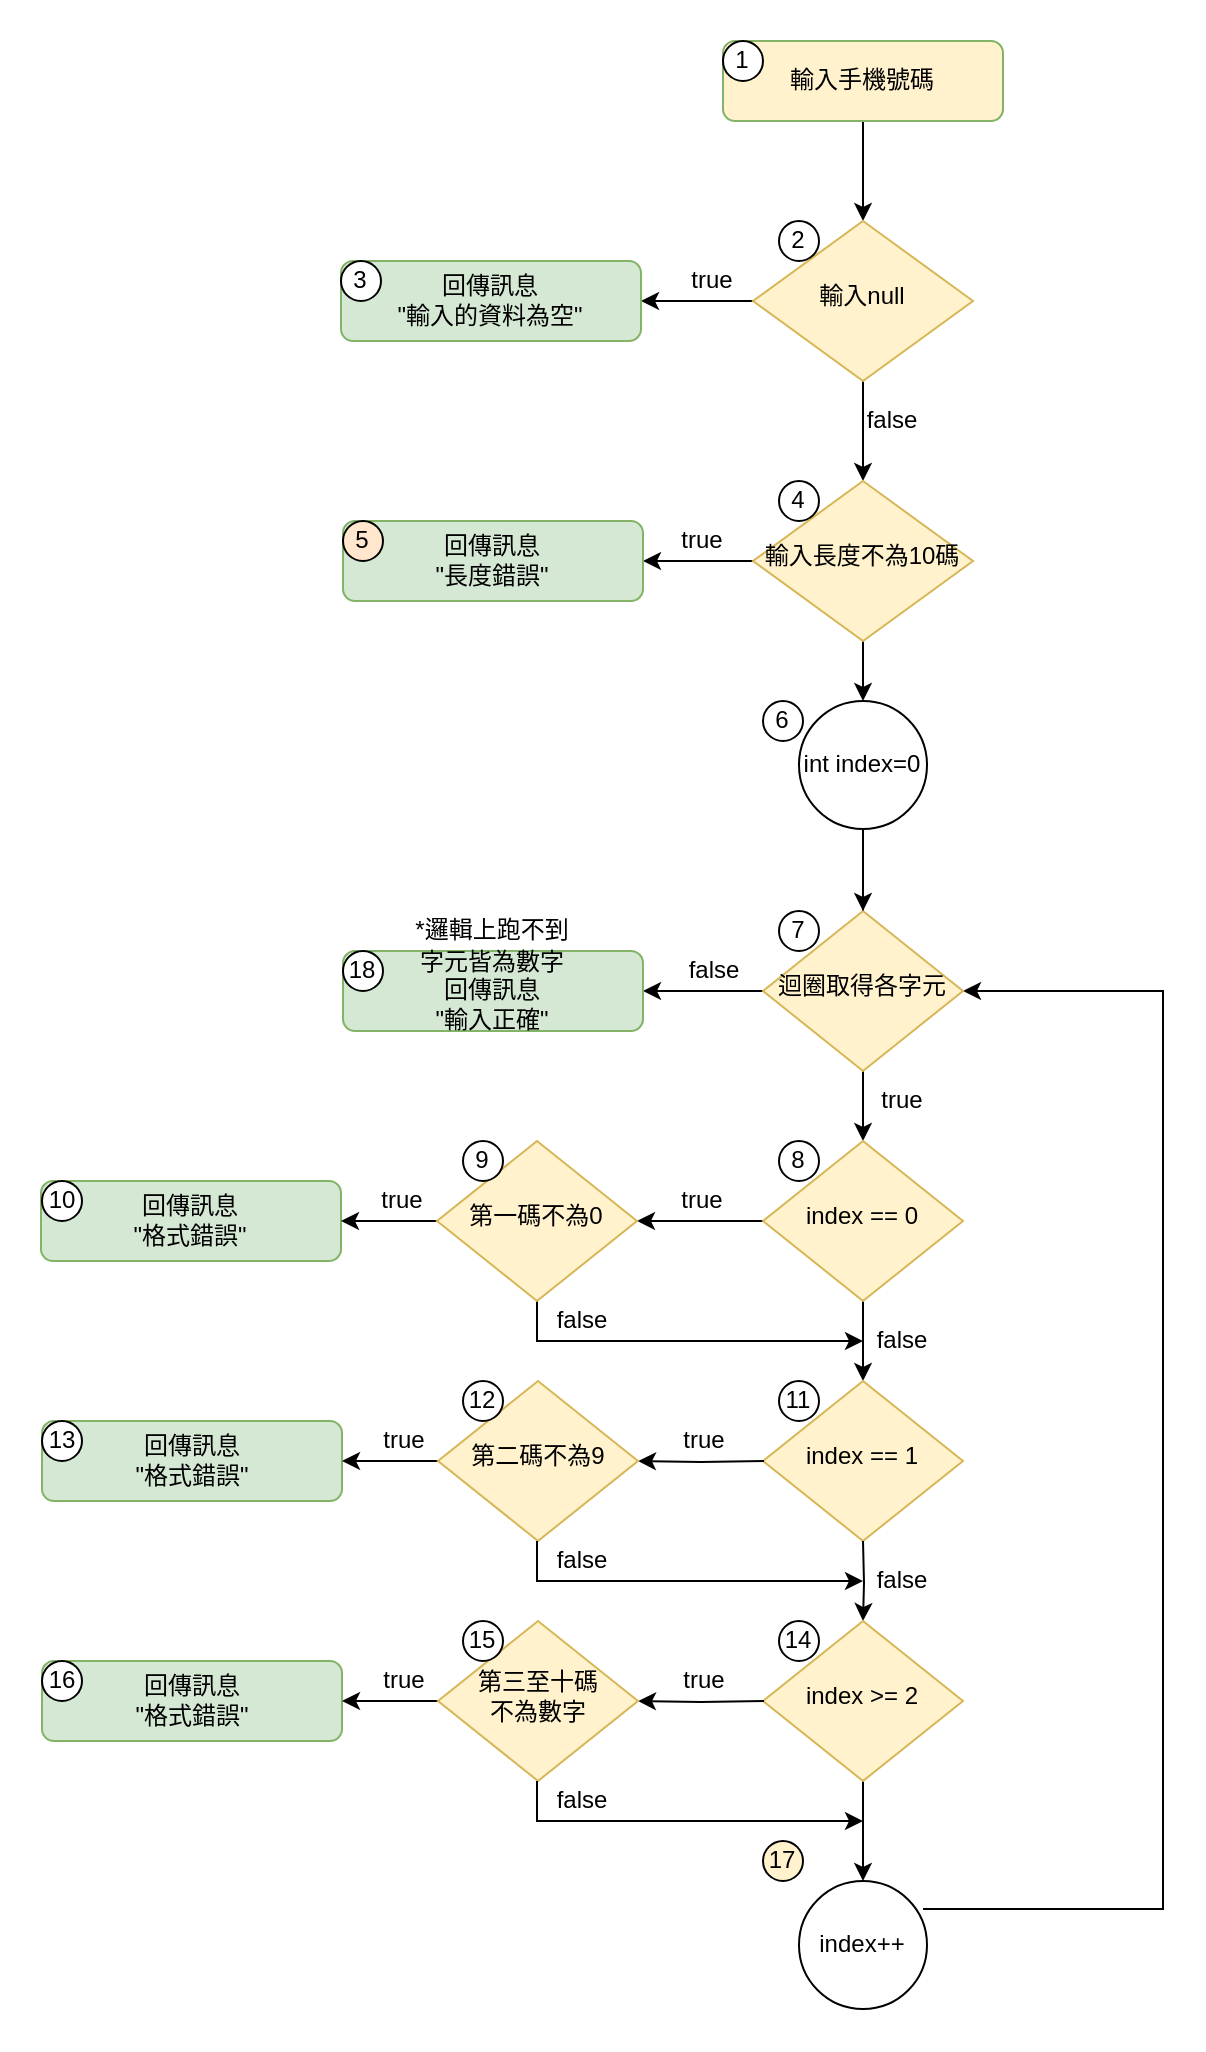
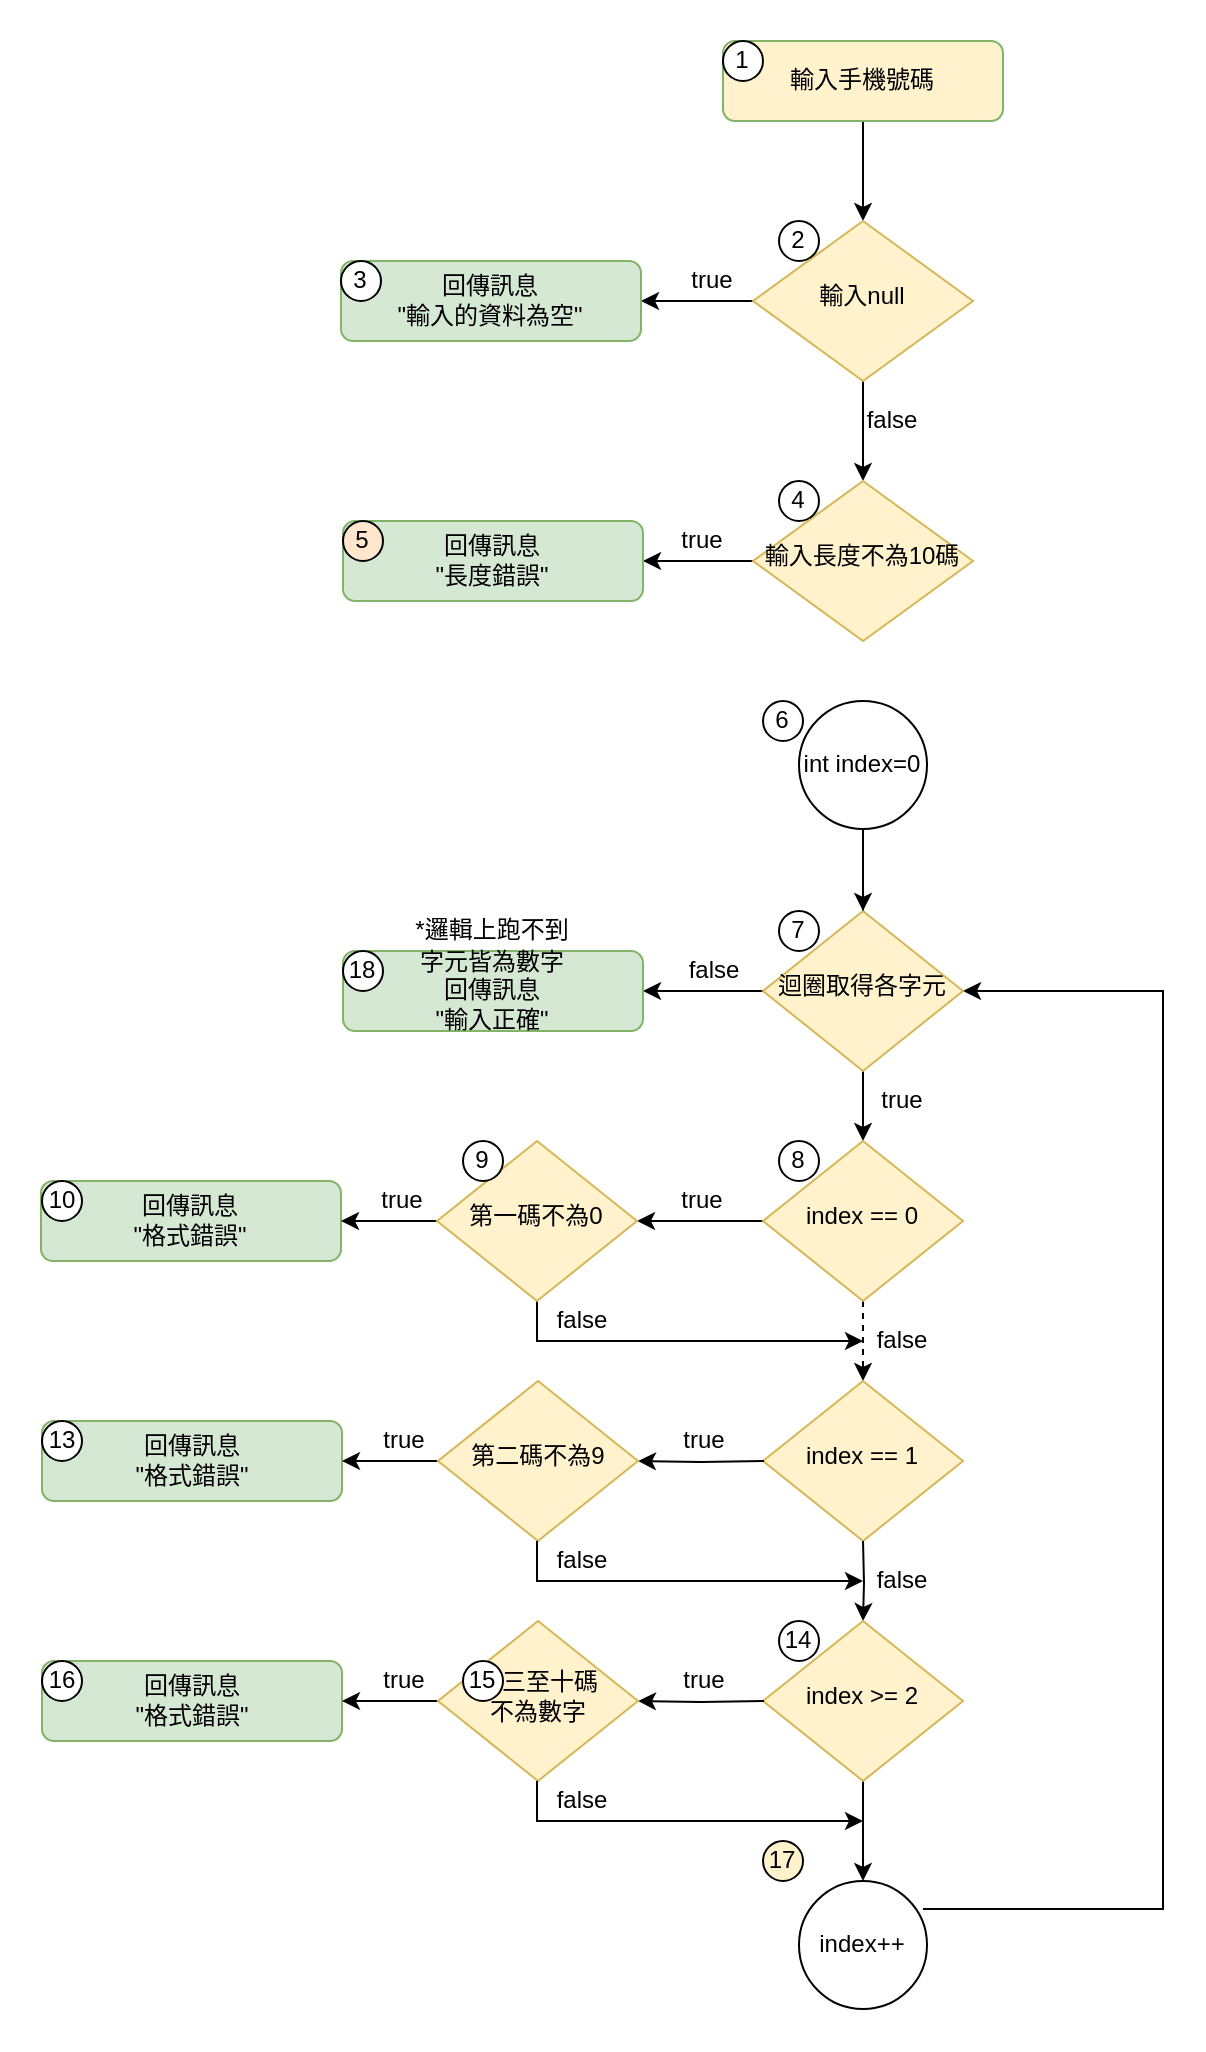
- <mxCell id="30" value="" style="edgeStyle=orthogonalEdgeStyle;rounded=0;orthogonalLoop=1;jettySize=auto;html=1;" parent="1" source="31" target="37" edge="1"><mxGeometry relative="1" as="geometry" /></mxCell>
- <mxCell id="35" value="" style="edgeStyle=orthogonalEdgeStyle;rounded=0;orthogonalLoop=1;jettySize=auto;html=1;" parent="1" source="36" target="42" edge="1"><mxGeometry relative="1" as="geometry" /></mxCell>
+ <mxCell id="35" value="" style="edgeStyle=orthogonalEdgeStyle;rounded=0;orthogonalLoop=1;jettySize=auto;html=1;dashed=1;" parent="1" source="36" target="42" edge="1"><mxGeometry relative="1" as="geometry" /></mxCell>
- <mxCell id="66" value="12" style="ellipse;whiteSpace=wrap;html=1;aspect=fixed;" parent="1" vertex="1"><mxGeometry x="231" y="690" width="20" height="20" as="geometry" /></mxCell>
- <mxCell id="65" value="11" style="ellipse;whiteSpace=wrap;html=1;aspect=fixed;" parent="1" vertex="1"><mxGeometry x="389" y="690" width="20" height="20" as="geometry" /></mxCell>
- <mxCell id="69" value="15" style="ellipse;whiteSpace=wrap;html=1;aspect=fixed;" parent="1" vertex="1"><mxGeometry x="231" y="810" width="20" height="20" as="geometry" /></mxCell>
+ <mxCell id="69" value="15" style="ellipse;whiteSpace=wrap;html=1;aspect=fixed;" parent="1" vertex="1"><mxGeometry x="231" y="830" width="20" height="20" as="geometry" /></mxCell>
